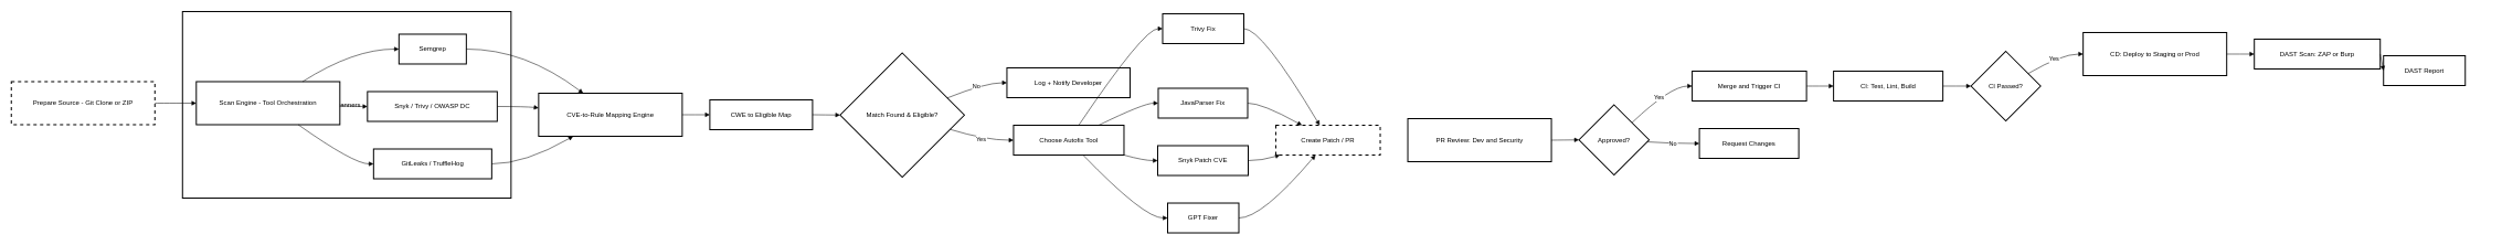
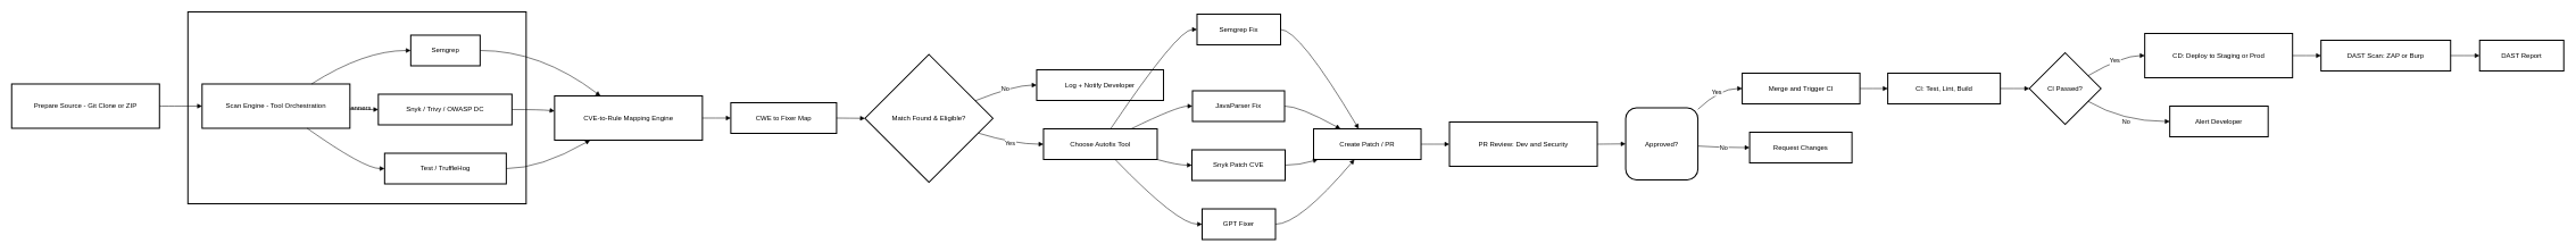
- <mxCell id="13" value="Trivy Fix" style="whiteSpace=wrap;strokeWidth=2;" vertex="1" parent="1"><mxGeometry x="2105" y="24" width="147" height="54" as="geometry" /></mxCell>
+ <mxCell id="13" value="Semgrep Fix" style="whiteSpace=wrap;strokeWidth=2;" vertex="1" parent="1"><mxGeometry x="2105" y="24" width="147" height="54" as="geometry" /></mxCell>
- <mxCell id="27" value="DAST Report" style="whiteSpace=wrap;strokeWidth=2;" vertex="1" parent="1"><mxGeometry x="4316" y="100" width="148" height="54" as="geometry" /></mxCell>
+ <mxCell id="27" value="DAST Report" style="whiteSpace=wrap;strokeWidth=2;" vertex="1" parent="1"><mxGeometry x="4361" y="70" width="148" height="54" as="geometry" /></mxCell>
- <mxCell id="3" value="Prepare Source - Git Clone or ZIP" style="whiteSpace=wrap;strokeWidth=2;dashed=1;" vertex="1" parent="1"><mxGeometry x="20" y="147" width="260" height="78" as="geometry" /></mxCell>
+ <mxCell id="3" value="Prepare Source - Git Clone or ZIP" style="whiteSpace=wrap;strokeWidth=2;" vertex="1" parent="1"><mxGeometry x="20" y="147" width="260" height="78" as="geometry" /></mxCell>
- <mxCell id="9" value="CWE to Eligible Map" style="whiteSpace=wrap;strokeWidth=2;" vertex="1" parent="1"><mxGeometry x="1285" y="180" width="186" height="54" as="geometry" /></mxCell>
+ <mxCell id="9" value="CWE to Fixer Map" style="whiteSpace=wrap;strokeWidth=2;" vertex="1" parent="1"><mxGeometry x="1285" y="180" width="186" height="54" as="geometry" /></mxCell>
+ <mxCell id="54" value="No" style="curved=1;startArrow=none;endArrow=block;exitX=1;exitY=0.78;entryX=0;entryY=0.5;rounded=0;" edge="1" parent="1" source="23" target="25"><mxGeometry relative="1" as="geometry"><Array as="points"><mxPoint x="3733" y="213" /></Array></mxGeometry></mxCell>
+ <mxCell id="25" value="Alert Developer" style="whiteSpace=wrap;strokeWidth=2;" vertex="1" parent="1"><mxGeometry x="3816" y="186" width="173" height="54" as="geometry" /></mxCell>
- <mxCell id="17" value="Create Patch / PR" style="whiteSpace=wrap;strokeWidth=2;dashed=1;" vertex="1" parent="1"><mxGeometry x="2310" y="226" width="189" height="54" as="geometry" /></mxCell>
+ <mxCell id="17" value="Create Patch / PR" style="whiteSpace=wrap;strokeWidth=2;" vertex="1" parent="1"><mxGeometry x="2310" y="226" width="189" height="54" as="geometry" /></mxCell>
+ <mxCell id="47" value="" style="curved=1;startArrow=none;endArrow=block;exitX=1;exitY=0.5;entryX=0;entryY=0.5;rounded=0;" edge="1" parent="1" source="17" target="18"><mxGeometry relative="1" as="geometry"><Array as="points" /></mxGeometry></mxCell>
- <mxCell id="19" value="Approved?" style="rhombus;strokeWidth=2;whiteSpace=wrap;" vertex="1" parent="1"><mxGeometry x="2859" y="189" width="127" height="127" as="geometry" /></mxCell>
+ <mxCell id="19" value="Approved?" style="strokeWidth=2;whiteSpace=wrap;rounded=1;" vertex="1" parent="1"><mxGeometry x="2859" y="189" width="127" height="127" as="geometry" /></mxCell>
- <mxCell id="7" value="GitLeaks / TruffleHog" style="whiteSpace=wrap;strokeWidth=2;" vertex="1" parent="1"><mxGeometry x="676" y="269" width="214" height="54" as="geometry" /></mxCell>
+ <mxCell id="7" value="Test / TruffleHog" style="whiteSpace=wrap;strokeWidth=2;" vertex="1" parent="1"><mxGeometry x="676" y="269" width="214" height="54" as="geometry" /></mxCell>
